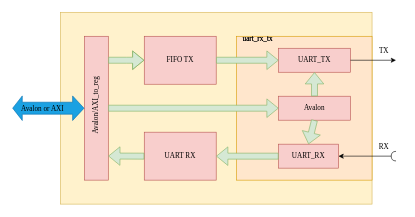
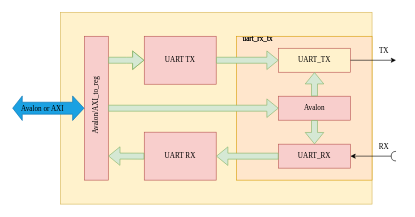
- <mxCell id="5" value="FIFO TX" style="rounded=0;whiteSpace=wrap;html=1;fillColor=#f8cecc;strokeColor=#b85450;fontFamily=Times New Roman;" vertex="1" parent="1"><mxGeometry x="240" y="60" width="120" height="80" as="geometry" /></mxCell>
+ <mxCell id="5" value="UART TX" style="rounded=0;whiteSpace=wrap;html=1;fillColor=#f8cecc;strokeColor=#b85450;fontFamily=Times New Roman;" vertex="1" parent="1"><mxGeometry x="240" y="60" width="120" height="80" as="geometry" /></mxCell>
- <mxCell id="8" value="UART_TX" style="rounded=0;whiteSpace=wrap;html=1;fillColor=#f8cecc;strokeColor=#b85450;fontFamily=Times New Roman;" vertex="1" parent="1"><mxGeometry x="464" y="80" width="120" height="40" as="geometry" /></mxCell>
+ <mxCell id="8" value="UART_TX" style="rounded=0;whiteSpace=wrap;html=1;fillColor=#fff2cc;strokeColor=#b85450;fontFamily=Times New Roman;" vertex="1" parent="1"><mxGeometry x="464" y="80" width="120" height="40" as="geometry" /></mxCell>
- <mxCell id="9" value="UART_RX" style="rounded=0;whiteSpace=wrap;html=1;fillColor=#f8cecc;strokeColor=#b85450;fontFamily=Times New Roman;" vertex="1" parent="1"><mxGeometry x="464" y="240" width="100" height="40" as="geometry" /></mxCell>
+ <mxCell id="9" value="UART_RX" style="rounded=0;whiteSpace=wrap;html=1;fillColor=#f8cecc;strokeColor=#b85450;fontFamily=Times New Roman;" vertex="1" parent="1"><mxGeometry x="464" y="240" width="120" height="40" as="geometry" /></mxCell>
